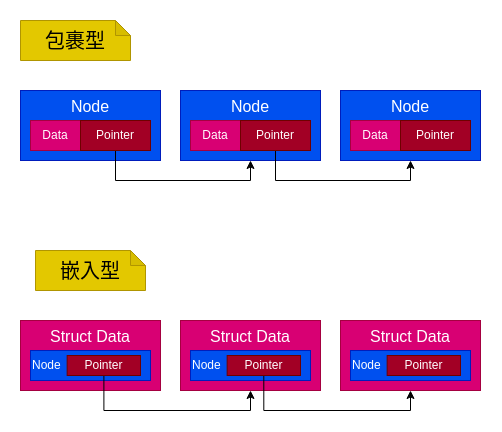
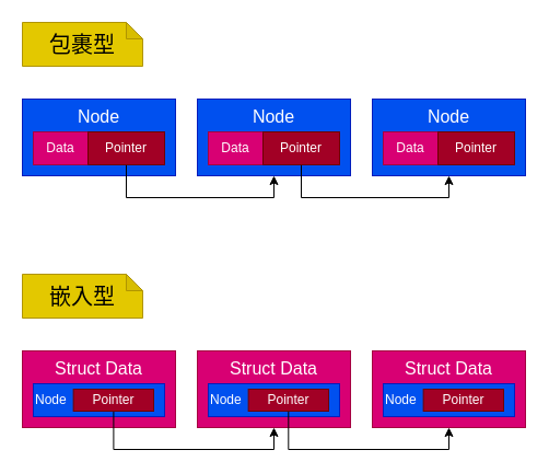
- <mxCell id="15" value="嵌入型" style="shape=note;whiteSpace=wrap;html=1;backgroundOutline=1;darkOpacity=0.05;size=15;fillColor=#e3c800;fontColor=#000000;strokeColor=#B09500;fontSize=20;" vertex="1" parent="1"><mxGeometry x="35" y="250" width="110" height="40" as="geometry" /></mxCell>
+ <mxCell id="15" value="嵌入型" style="shape=note;whiteSpace=wrap;html=1;backgroundOutline=1;darkOpacity=0.05;size=15;fillColor=#e3c800;fontColor=#000000;strokeColor=#B09500;fontSize=20;" vertex="1" parent="1"><mxGeometry x="20" y="250" width="110" height="40" as="geometry" /></mxCell>
